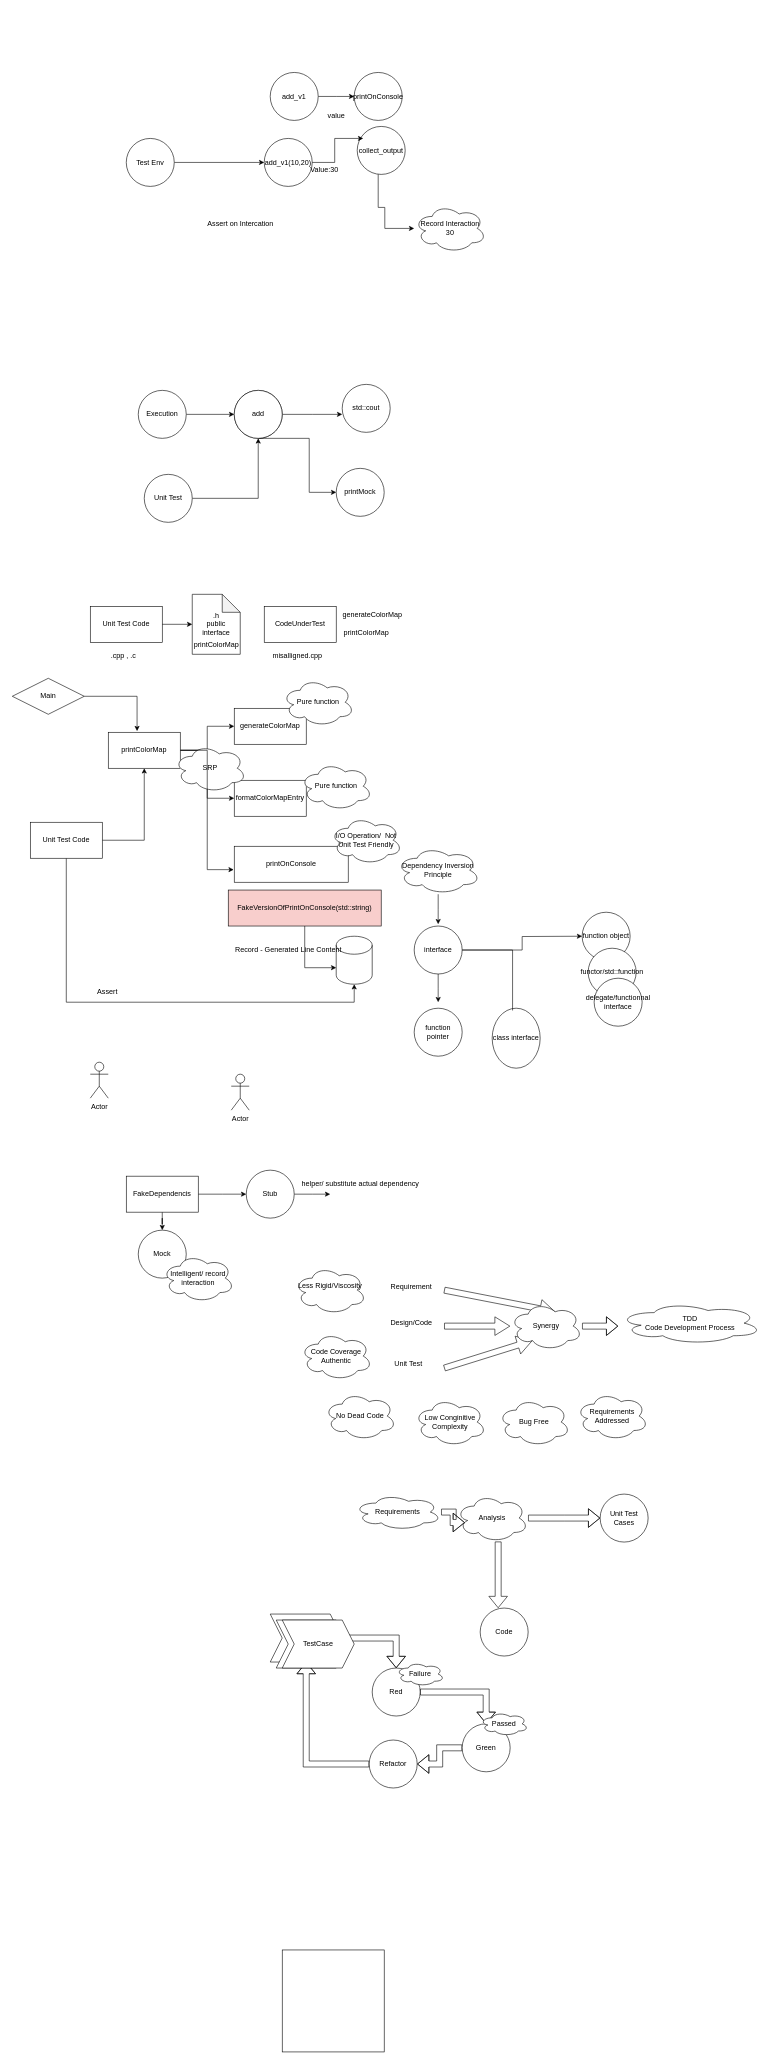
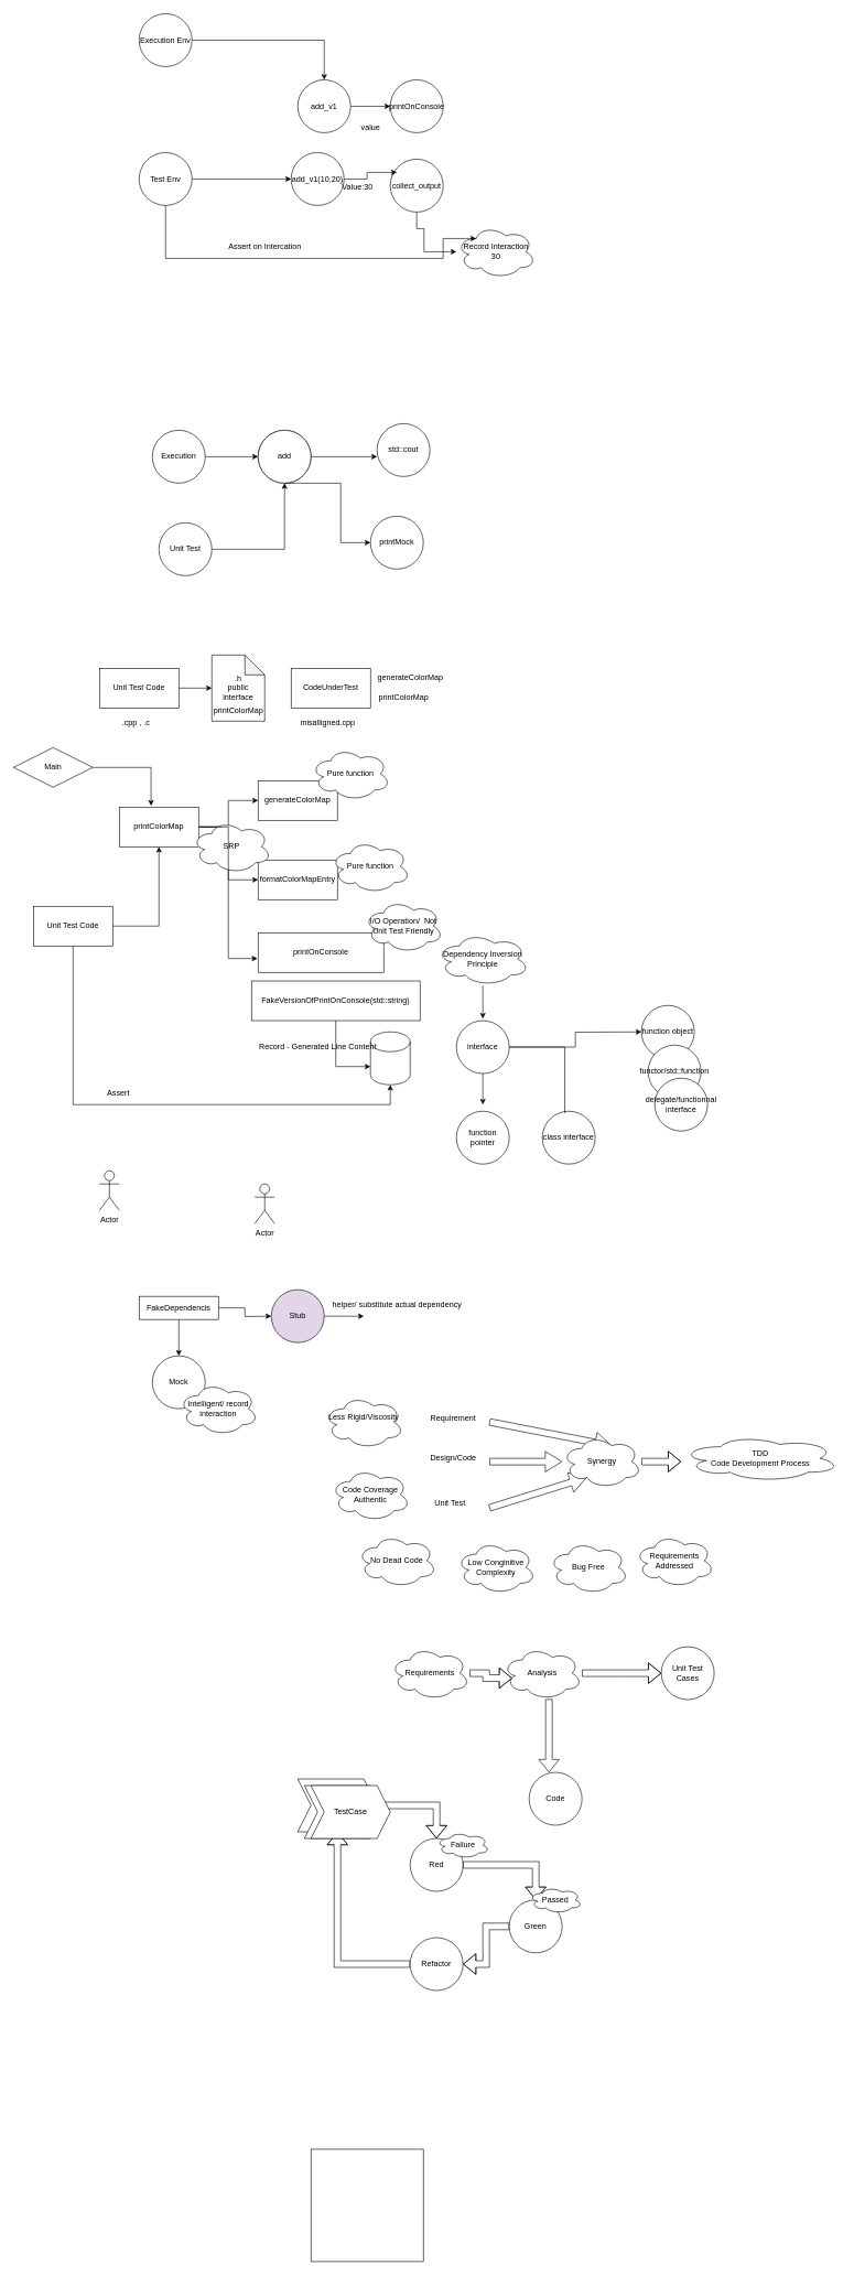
+ <mxCell id="5" value="Execution Env" style="ellipse;whiteSpace=wrap;html=1;aspect=fixed;" parent="1" vertex="1"><mxGeometry x="210" y="20" width="80" height="80" as="geometry" /></mxCell>
+ <mxCell id="4" style="edgeStyle=orthogonalEdgeStyle;rounded=0;orthogonalLoop=1;jettySize=auto;html=1;" parent="1" source="5" target="3" edge="1"><mxGeometry relative="1" as="geometry" /></mxCell>
- <mxCell id="12" value="collect_output" style="ellipse;whiteSpace=wrap;html=1;aspect=fixed;" parent="1" vertex="1"><mxGeometry x="595" y="210" width="80" height="80" as="geometry" /></mxCell>
+ <mxCell id="12" value="collect_output" style="ellipse;whiteSpace=wrap;html=1;aspect=fixed;" parent="1" vertex="1"><mxGeometry x="590" y="240" width="80" height="80" as="geometry" /></mxCell>
+ <mxCell id="16" style="edgeStyle=orthogonalEdgeStyle;rounded=0;orthogonalLoop=1;jettySize=auto;html=1;entryX=0.25;entryY=0.25;entryDx=0;entryDy=0;entryPerimeter=0;" parent="1" source="7" target="15" edge="1"><mxGeometry relative="1" as="geometry"><Array as="points"><mxPoint x="250" y="390" /><mxPoint x="670" y="390" /></Array></mxGeometry></mxCell>
- <mxCell id="51" value="FakeVersionOfPrintOnConsole(std::string)" style="rounded=0;whiteSpace=wrap;html=1;fillColor=#f8cecc;" parent="1" vertex="1"><mxGeometry x="380" y="1483" width="255" height="60" as="geometry" /></mxCell>
+ <mxCell id="51" value="FakeVersionOfPrintOnConsole(std::string)" style="rounded=0;whiteSpace=wrap;html=1;" parent="1" vertex="1"><mxGeometry x="380" y="1483" width="255" height="60" as="geometry" /></mxCell>
- <mxCell id="66" value="class interface" style="ellipse;whiteSpace=wrap;html=1;" parent="1" vertex="1"><mxGeometry x="820" y="1680" width="80" height="100" as="geometry" /></mxCell>
+ <mxCell id="66" value="class interface" style="ellipse;whiteSpace=wrap;html=1;" parent="1" vertex="1"><mxGeometry x="820" y="1680" width="80" height="80" as="geometry" /></mxCell>
- <mxCell id="73" value="FakeDependencis" style="rounded=0;whiteSpace=wrap;html=1;" parent="1" vertex="1"><mxGeometry x="210" y="1960" width="120" height="60" as="geometry" /></mxCell>
+ <mxCell id="73" value="FakeDependencis" style="rounded=0;whiteSpace=wrap;html=1;" parent="1" vertex="1"><mxGeometry x="210" y="1960" width="120" height="35" as="geometry" /></mxCell>
- <mxCell id="76" value="Stub" style="ellipse;whiteSpace=wrap;html=1;aspect=fixed;" parent="1" vertex="1"><mxGeometry x="410" y="1950" width="80" height="80" as="geometry" /></mxCell>
+ <mxCell id="76" value="Stub" style="ellipse;whiteSpace=wrap;html=1;aspect=fixed;fillColor=#e1d5e7;" parent="1" vertex="1"><mxGeometry x="410" y="1950" width="80" height="80" as="geometry" /></mxCell>
- <mxCell id="94" value="Requirements" style="ellipse;shape=cloud;whiteSpace=wrap;html=1;" parent="1" vertex="1"><mxGeometry x="590" y="2490" width="145" height="60" as="geometry" /></mxCell>
+ <mxCell id="94" value="Requirements" style="ellipse;shape=cloud;whiteSpace=wrap;html=1;" parent="1" vertex="1"><mxGeometry x="590" y="2490" width="120" height="80" as="geometry" /></mxCell>
- <mxCell id="106" value="Refactor" style="ellipse;whiteSpace=wrap;html=1;" parent="1" vertex="1"><mxGeometry x="615" y="2900" width="80" height="80" as="geometry" /></mxCell>
+ <mxCell id="106" value="Refactor" style="ellipse;whiteSpace=wrap;html=1;" parent="1" vertex="1"><mxGeometry x="620" y="2930" width="80" height="80" as="geometry" /></mxCell>
